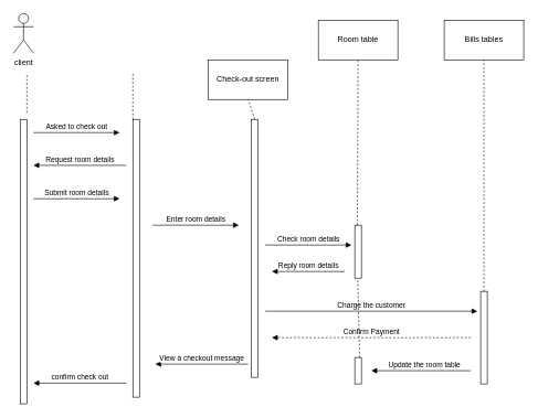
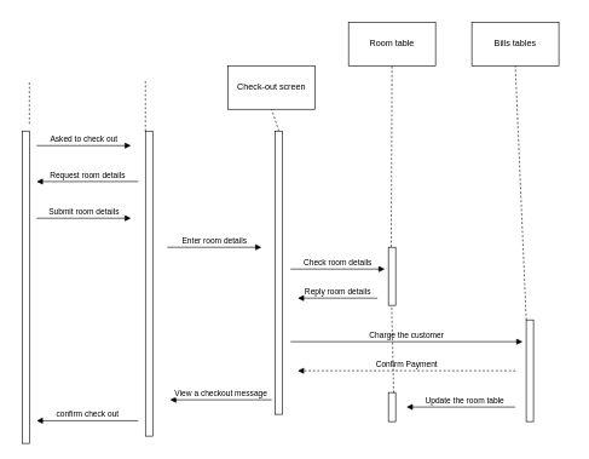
- <mxCell id="2" value="client" style="shape=umlActor;verticalLabelPosition=bottom;verticalAlign=top;html=1;outlineConnect=0;" vertex="1" parent="1"><mxGeometry x="20" y="20" width="30" height="60" as="geometry" /></mxCell>
- <mxCell id="5" value="Bills tables" style="rounded=0;whiteSpace=wrap;html=1;" vertex="1" parent="1"><mxGeometry x="670" y="30" width="120" height="60" as="geometry" /></mxCell>
+ <mxCell id="5" value="Bills tables" style="rounded=0;whiteSpace=wrap;html=1;" vertex="1" parent="1"><mxGeometry x="650" y="30" width="120" height="60" as="geometry" /></mxCell>
